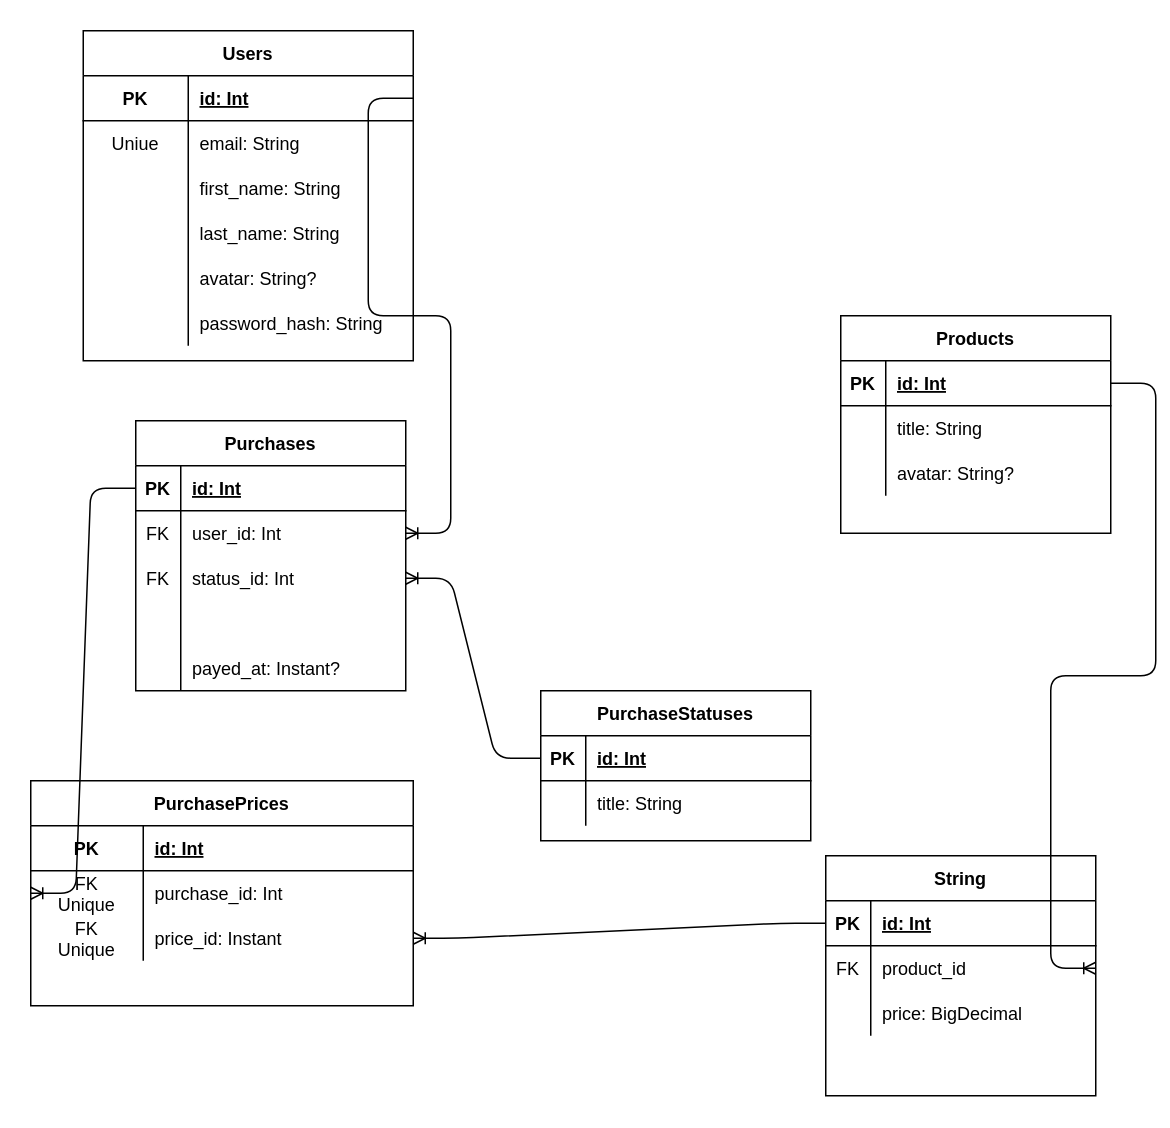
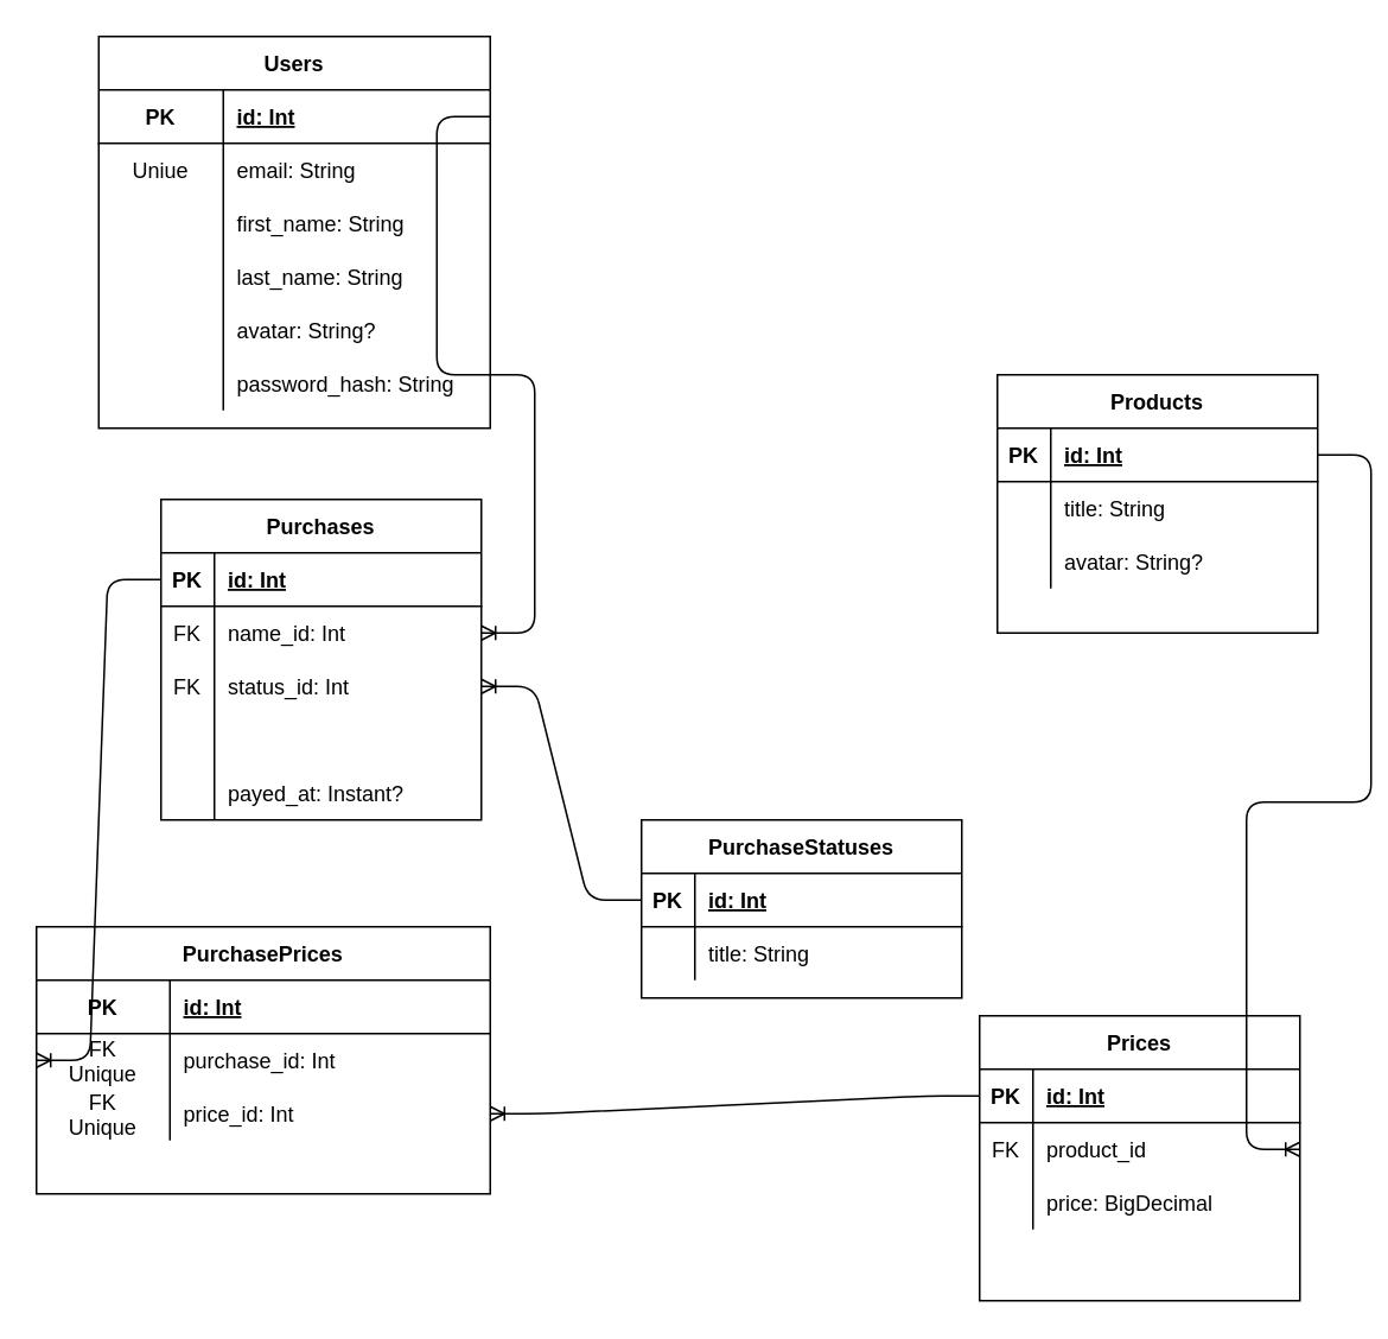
- <mxCell id="52" value="user_id: Int" style="shape=partialRectangle;connectable=0;fillColor=none;top=0;left=0;bottom=0;right=0;align=left;spacingLeft=6;fontStyle=0;overflow=hidden;" vertex="1" parent="50"><mxGeometry x="30" width="150" height="30" as="geometry" /></mxCell>
+ <mxCell id="52" value="name_id: Int" style="shape=partialRectangle;connectable=0;fillColor=none;top=0;left=0;bottom=0;right=0;align=left;spacingLeft=6;fontStyle=0;overflow=hidden;" vertex="1" parent="50"><mxGeometry x="30" width="150" height="30" as="geometry" /></mxCell>
- <mxCell id="33" value="String" style="shape=table;startSize=30;container=1;collapsible=1;childLayout=tableLayout;fixedRows=1;rowLines=0;fontStyle=1;align=center;resizeLast=1;" vertex="1" parent="1"><mxGeometry x="550" y="570" width="180" height="160" as="geometry" /></mxCell>
+ <mxCell id="33" value="Prices" style="shape=table;startSize=30;container=1;collapsible=1;childLayout=tableLayout;fixedRows=1;rowLines=0;fontStyle=1;align=center;resizeLast=1;" vertex="1" parent="1"><mxGeometry x="550" y="570" width="180" height="160" as="geometry" /></mxCell>
- <mxCell id="79" value="price_id: Instant" style="shape=partialRectangle;connectable=0;fillColor=none;top=0;left=0;bottom=0;right=0;align=left;spacingLeft=6;overflow=hidden;" vertex="1" parent="77"><mxGeometry x="75" width="180" height="30" as="geometry" /></mxCell>
+ <mxCell id="79" value="price_id: Int" style="shape=partialRectangle;connectable=0;fillColor=none;top=0;left=0;bottom=0;right=0;align=left;spacingLeft=6;overflow=hidden;" vertex="1" parent="77"><mxGeometry x="75" width="180" height="30" as="geometry" /></mxCell>
